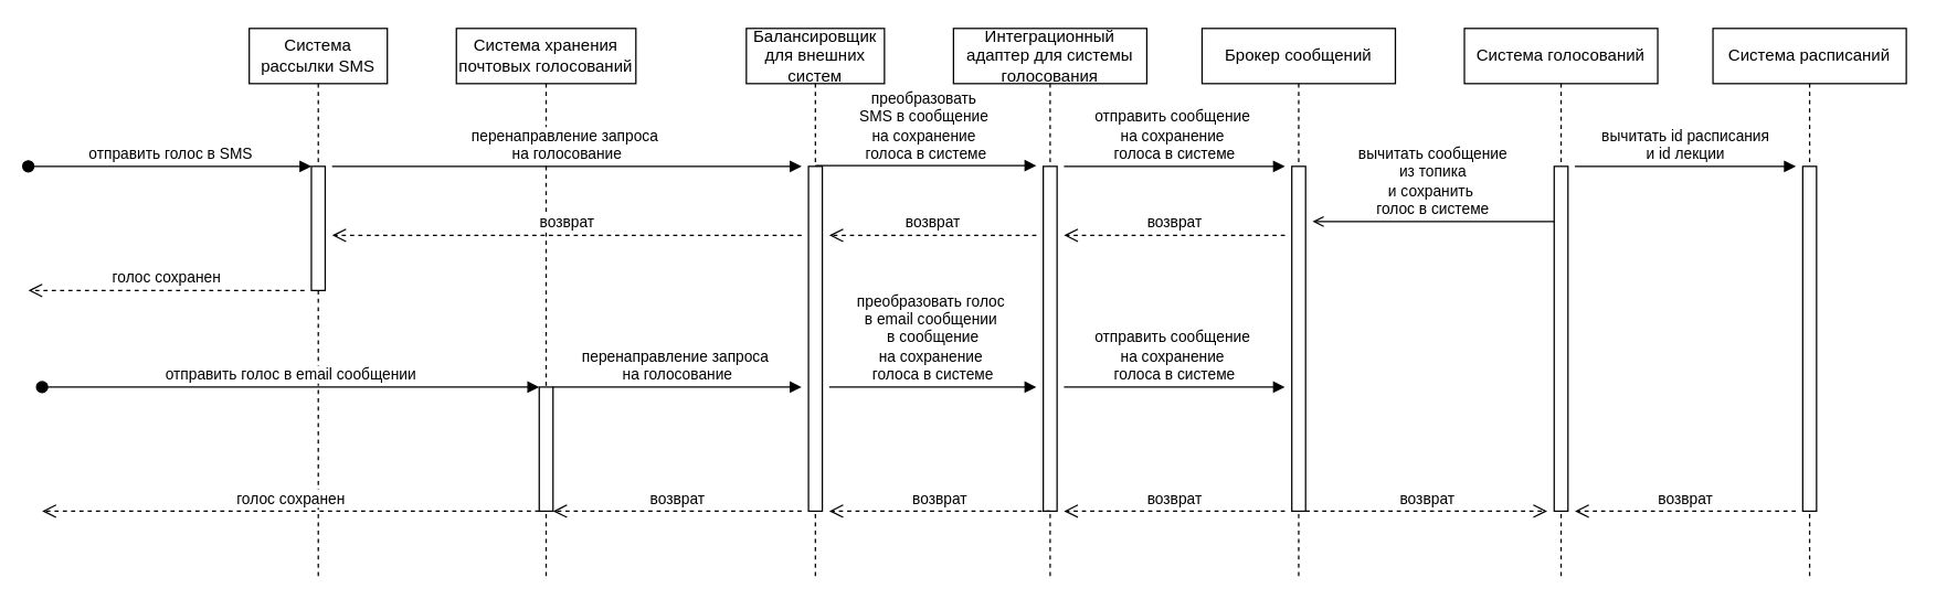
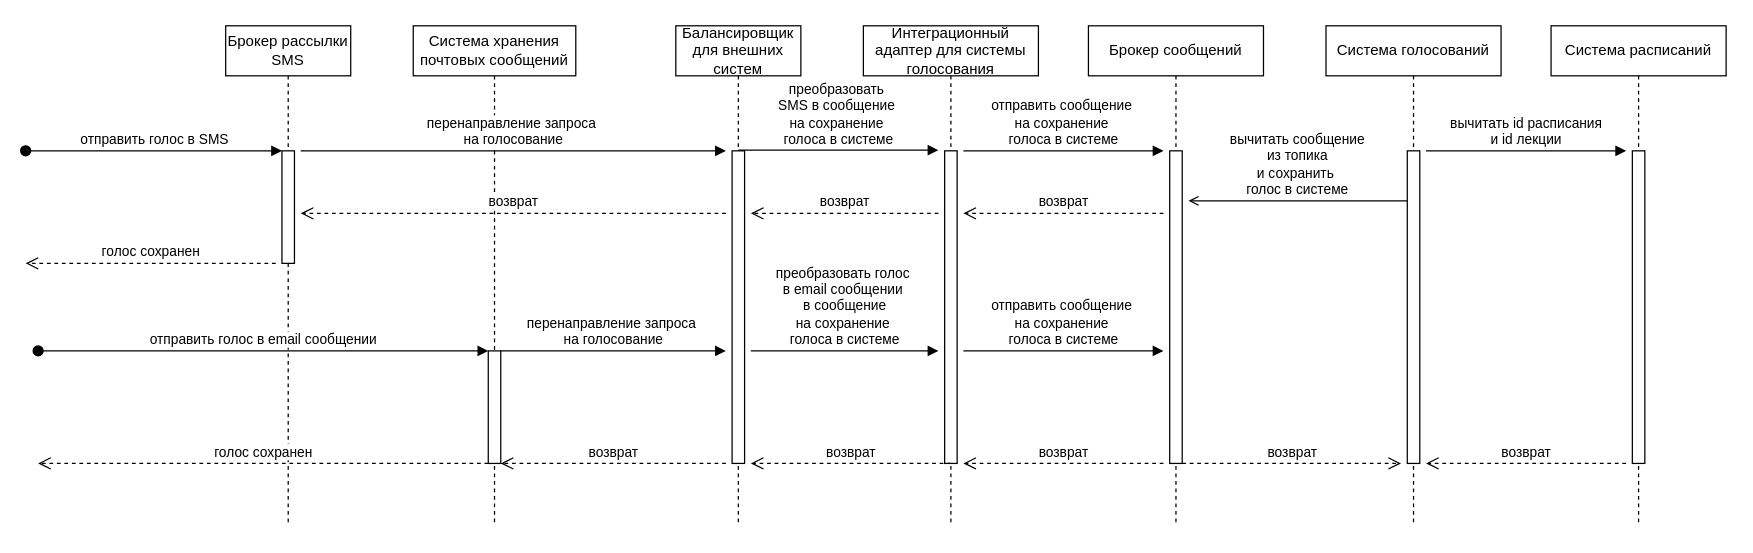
- <mxCell id="2" value="Система рассылки SMS" style="shape=umlLifeline;perimeter=lifelinePerimeter;whiteSpace=wrap;html=1;container=0;dropTarget=0;collapsible=0;recursiveResize=0;outlineConnect=0;portConstraint=eastwest;newEdgeStyle={&quot;edgeStyle&quot;:&quot;elbowEdgeStyle&quot;,&quot;elbow&quot;:&quot;vertical&quot;,&quot;curved&quot;:0,&quot;rounded&quot;:0};" parent="1" vertex="1"><mxGeometry x="180" y="20" width="100" height="400" as="geometry" /></mxCell>
+ <mxCell id="2" value="Брокер рассылки SMS" style="shape=umlLifeline;perimeter=lifelinePerimeter;whiteSpace=wrap;html=1;container=0;dropTarget=0;collapsible=0;recursiveResize=0;outlineConnect=0;portConstraint=eastwest;newEdgeStyle={&quot;edgeStyle&quot;:&quot;elbowEdgeStyle&quot;,&quot;elbow&quot;:&quot;vertical&quot;,&quot;curved&quot;:0,&quot;rounded&quot;:0};" parent="1" vertex="1"><mxGeometry x="180" y="20" width="100" height="400" as="geometry" /></mxCell>
- <mxCell id="5" value="Система хранения почтовых голосований" style="shape=umlLifeline;perimeter=lifelinePerimeter;whiteSpace=wrap;html=1;container=0;dropTarget=0;collapsible=0;recursiveResize=0;outlineConnect=0;portConstraint=eastwest;newEdgeStyle={&quot;edgeStyle&quot;:&quot;elbowEdgeStyle&quot;,&quot;elbow&quot;:&quot;vertical&quot;,&quot;curved&quot;:0,&quot;rounded&quot;:0};" parent="1" vertex="1"><mxGeometry x="330" y="20" width="130" height="400" as="geometry" /></mxCell>
+ <mxCell id="5" value="Система хранения почтовых сообщений" style="shape=umlLifeline;perimeter=lifelinePerimeter;whiteSpace=wrap;html=1;container=0;dropTarget=0;collapsible=0;recursiveResize=0;outlineConnect=0;portConstraint=eastwest;newEdgeStyle={&quot;edgeStyle&quot;:&quot;elbowEdgeStyle&quot;,&quot;elbow&quot;:&quot;vertical&quot;,&quot;curved&quot;:0,&quot;rounded&quot;:0};" parent="1" vertex="1"><mxGeometry x="330" y="20" width="130" height="400" as="geometry" /></mxCell>
